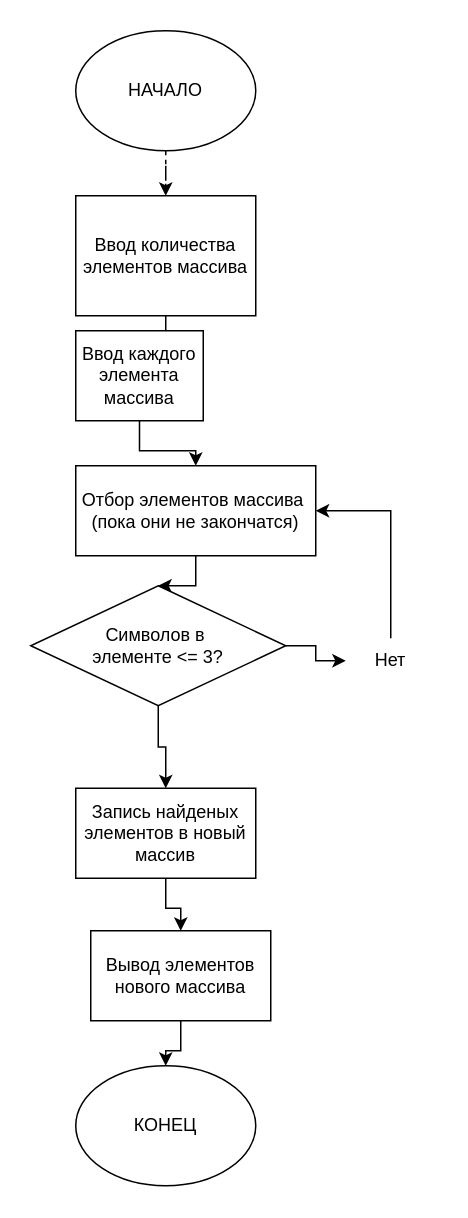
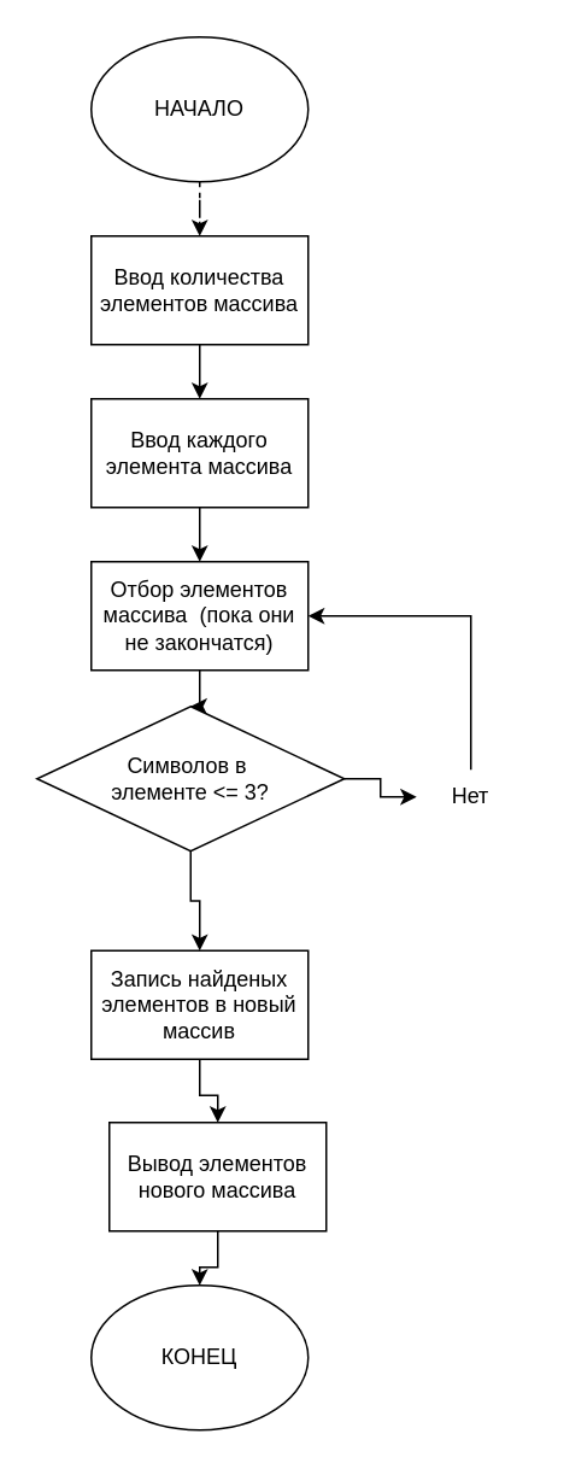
- <mxCell id="5" value="Ввод количества элементов массива" style="rounded=0;whiteSpace=wrap;html=1;" parent="1" vertex="1"><mxGeometry x="50" y="130" width="120" height="80" as="geometry" /></mxCell>
+ <mxCell id="5" value="Ввод количества элементов массива" style="rounded=0;whiteSpace=wrap;html=1;" parent="1" vertex="1"><mxGeometry x="50" y="130" width="120" height="60" as="geometry" /></mxCell>
- <mxCell id="7" value="Ввод каждого элемента массива" style="rounded=0;whiteSpace=wrap;html=1;" parent="1" vertex="1"><mxGeometry x="50" y="220" width="85" height="60" as="geometry" /></mxCell>
+ <mxCell id="7" value="Ввод каждого элемента массива" style="rounded=0;whiteSpace=wrap;html=1;" parent="1" vertex="1"><mxGeometry x="50" y="220" width="120" height="60" as="geometry" /></mxCell>
- <mxCell id="9" value="Отбор элементов массива&amp;nbsp; (пока они не закончатся)" style="rounded=0;whiteSpace=wrap;html=1;" parent="1" vertex="1"><mxGeometry x="50" y="310" width="160" height="60" as="geometry" /></mxCell>
+ <mxCell id="9" value="Отбор элементов массива&amp;nbsp; (пока они не закончатся)" style="rounded=0;whiteSpace=wrap;html=1;" parent="1" vertex="1"><mxGeometry x="50" y="310" width="120" height="60" as="geometry" /></mxCell>
